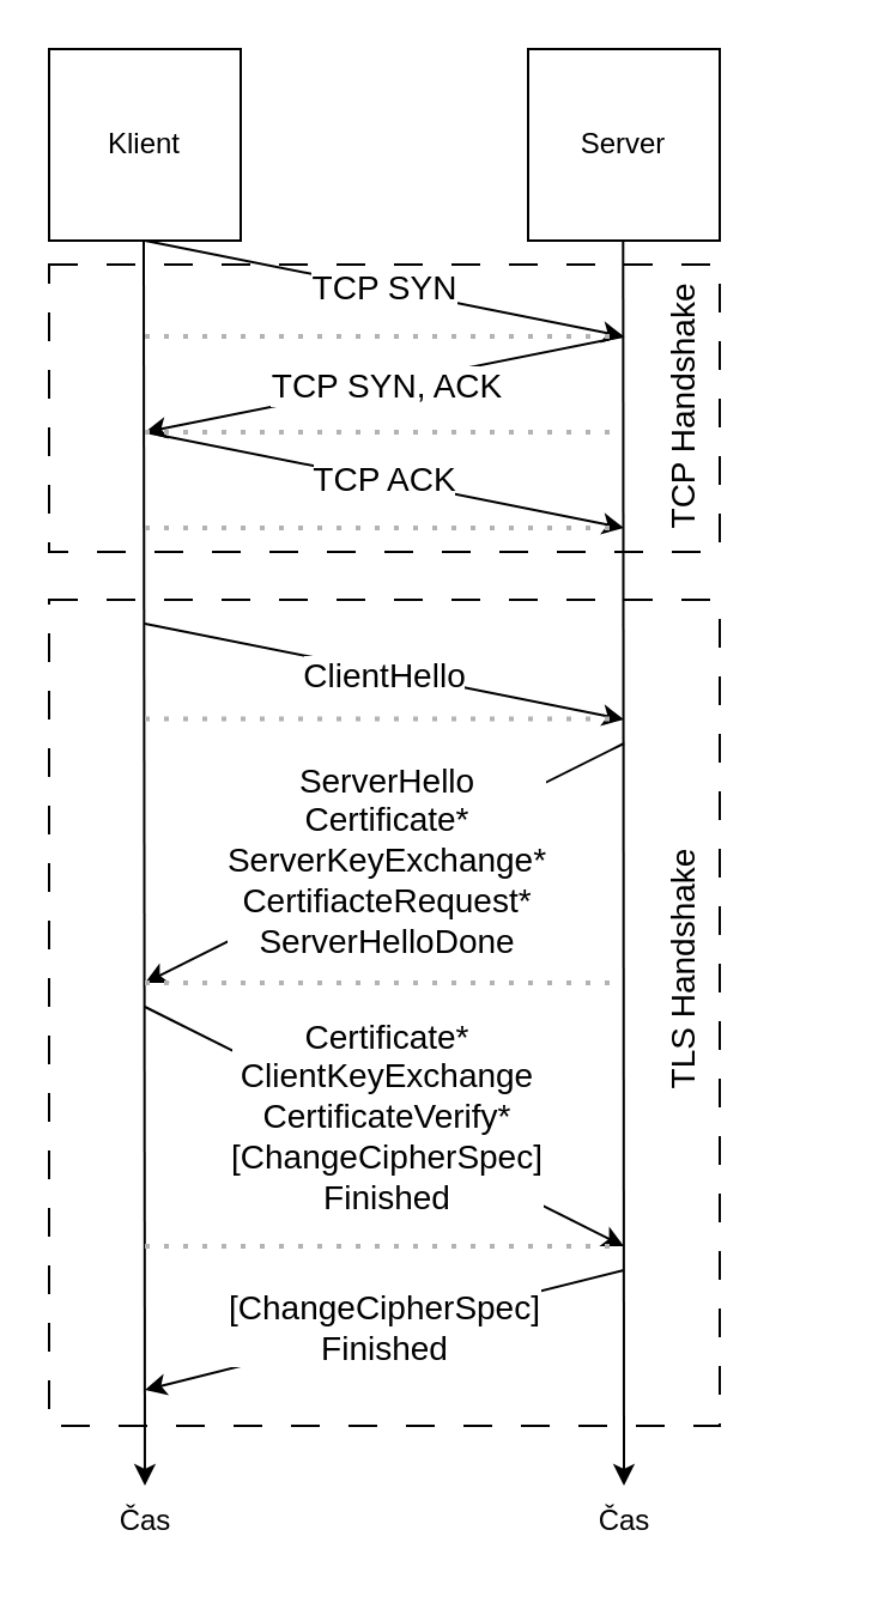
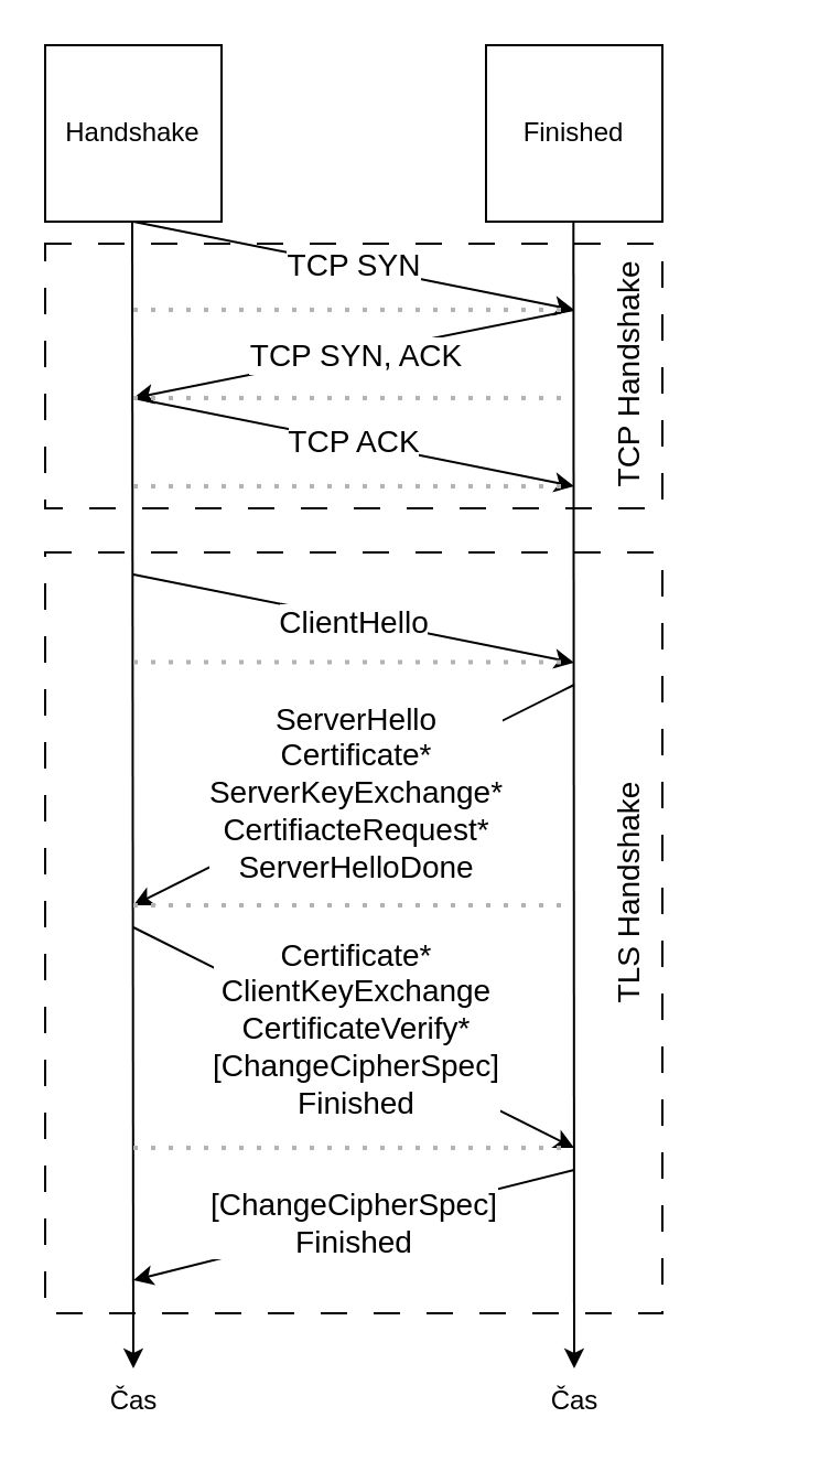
- <mxCell id="2" value="Klient" style="whiteSpace=wrap;html=1;aspect=fixed;" parent="1" vertex="1"><mxGeometry x="20" y="20" width="80" height="80" as="geometry" /></mxCell>
+ <mxCell id="2" value="Handshake" style="whiteSpace=wrap;html=1;aspect=fixed;" parent="1" vertex="1"><mxGeometry x="20" y="20" width="80" height="80" as="geometry" /></mxCell>
- <mxCell id="3" value="Server" style="whiteSpace=wrap;html=1;aspect=fixed;" parent="1" vertex="1"><mxGeometry x="220" y="20" width="80" height="80" as="geometry" /></mxCell>
+ <mxCell id="3" value="Finished" style="whiteSpace=wrap;html=1;aspect=fixed;" parent="1" vertex="1"><mxGeometry x="220" y="20" width="80" height="80" as="geometry" /></mxCell>
